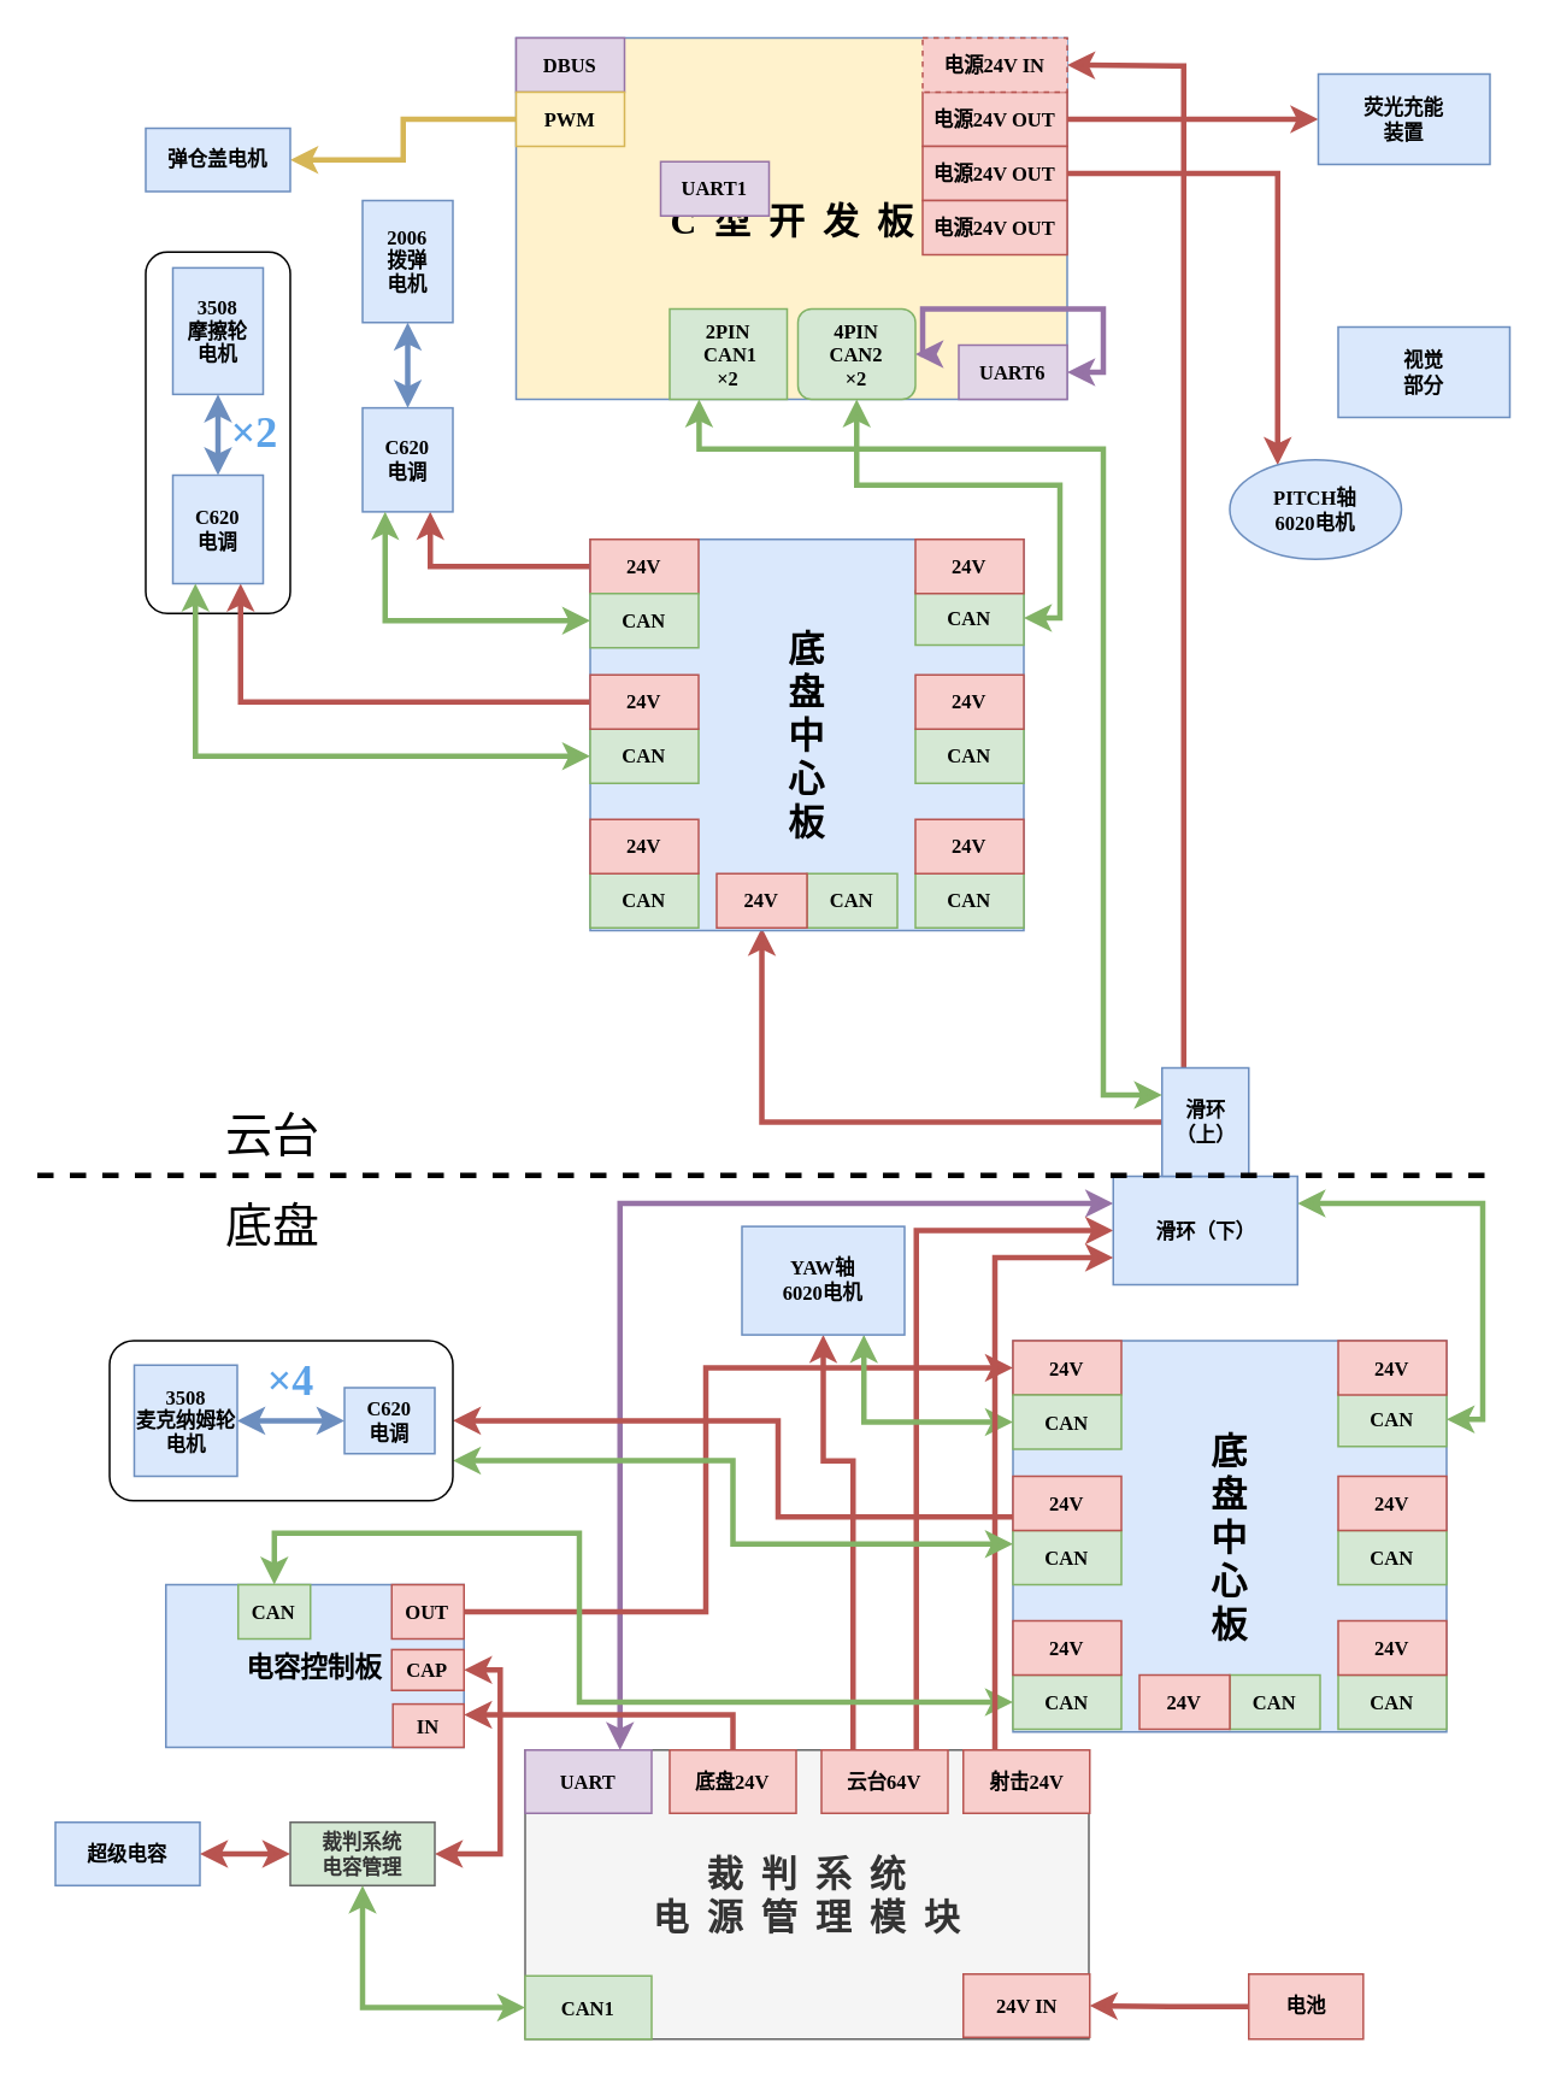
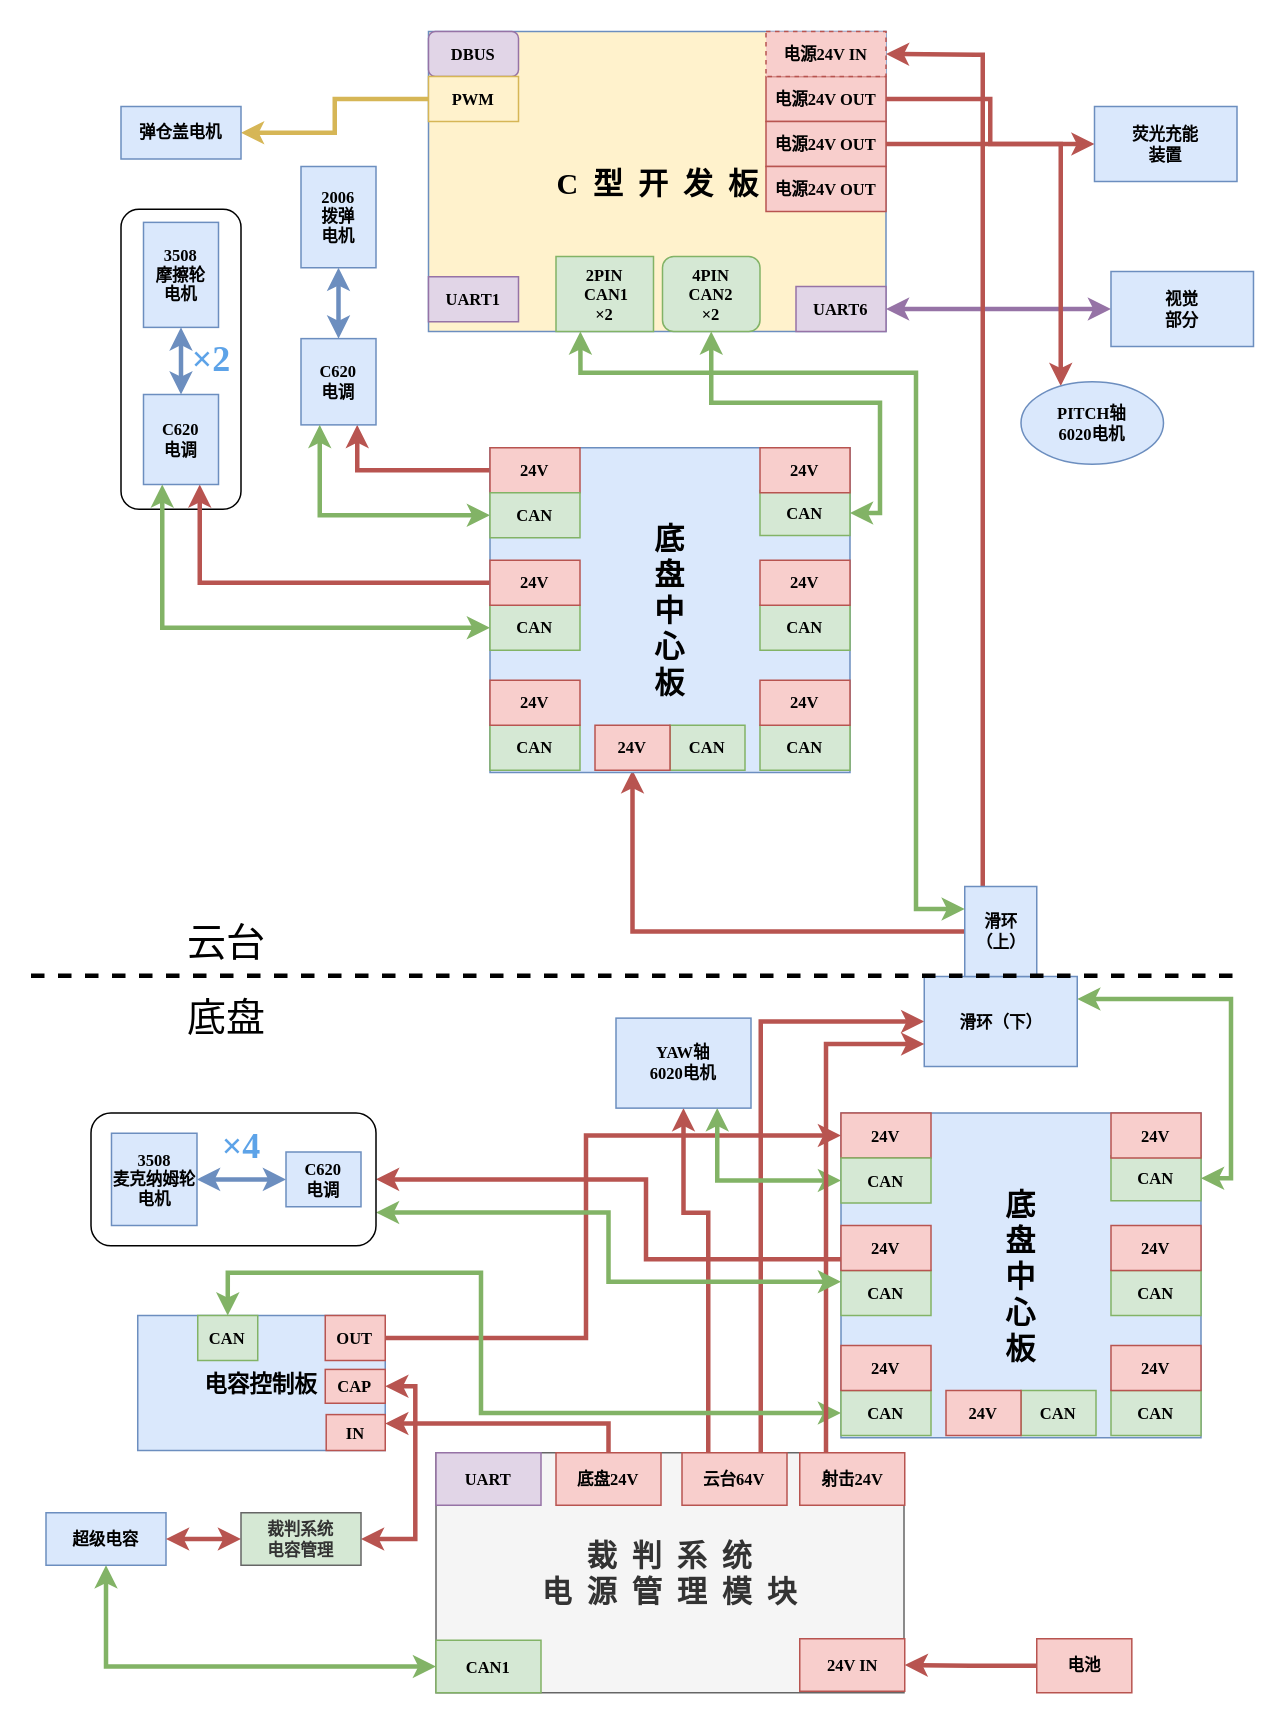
- <mxCell id="7" value="DBUS" style="whiteSpace=wrap;fontSize=11;fontStyle=1;fontFamily=Times New Roman;fillColor=#e1d5e7;html=1;strokeColor=#9673a6;" parent="1" vertex="1"><mxGeometry x="285" y="20.5" width="60" height="30" as="geometry" /></mxCell>
+ <mxCell id="7" value="DBUS" style="whiteSpace=wrap;fontSize=11;fontStyle=1;fontFamily=Times New Roman;fillColor=#e1d5e7;html=1;strokeColor=#9673a6;rounded=1;" parent="1" vertex="1"><mxGeometry x="285" y="20.5" width="60" height="30" as="geometry" /></mxCell>
- <mxCell id="36" value="荧光充能&lt;br&gt;装置" style="whiteSpace=wrap;fontSize=11;fontStyle=1;fontFamily=Times New Roman;strokeColor=#6c8ebf;html=1;fillColor=#dae8fc;" parent="1" vertex="1"><mxGeometry x="729" y="40.5" width="95" height="50" as="geometry" /></mxCell>
+ <mxCell id="36" value="荧光充能&lt;br&gt;装置" style="whiteSpace=wrap;fontSize=11;fontStyle=1;fontFamily=Times New Roman;strokeColor=#6c8ebf;html=1;fillColor=#dae8fc;" parent="1" vertex="1"><mxGeometry x="729" y="70.5" width="95" height="50" as="geometry" /></mxCell>
- <mxCell id="35" value="UART1" style="whiteSpace=wrap;fontSize=11;fontStyle=1;fontFamily=Times New Roman;fillColor=#e1d5e7;html=1;strokeColor=#9673a6;" parent="1" vertex="1"><mxGeometry x="365" y="89" width="60" height="30" as="geometry" /></mxCell>
+ <mxCell id="35" value="UART1" style="whiteSpace=wrap;fontSize=11;fontStyle=1;fontFamily=Times New Roman;fillColor=#e1d5e7;html=1;strokeColor=#9673a6;" parent="1" vertex="1"><mxGeometry x="285" y="184" width="60" height="30" as="geometry" /></mxCell>
- <mxCell id="11" style="edgeStyle=orthogonalEdgeStyle;rounded=0;orthogonalLoop=1;jettySize=auto;html=1;exitX=1;exitY=0.5;exitDx=0;exitDy=0;fillColor=#e1d5e7;strokeColor=#9673a6;strokeWidth=3;startArrow=classic;startFill=1;" edge="1" parent="1" source="12" target="44"><mxGeometry relative="1" as="geometry" /></mxCell>
+ <mxCell id="11" style="edgeStyle=orthogonalEdgeStyle;rounded=0;orthogonalLoop=1;jettySize=auto;html=1;exitX=1;exitY=0.5;exitDx=0;exitDy=0;entryX=0;entryY=0.5;entryDx=0;entryDy=0;fillColor=#e1d5e7;strokeColor=#9673a6;strokeWidth=3;startArrow=classic;startFill=1;" edge="1" parent="1" source="12" target="37"><mxGeometry relative="1" as="geometry" /></mxCell>
- <mxCell id="13" style="edgeStyle=orthogonalEdgeStyle;rounded=0;orthogonalLoop=1;jettySize=auto;html=1;exitX=0.75;exitY=0;exitDx=0;exitDy=0;entryX=0;entryY=0.25;entryDx=0;entryDy=0;fontFamily=Times New Roman;fontSize=20;fillColor=#e1d5e7;strokeColor=#9673a6;strokeWidth=3;startArrow=classic;startFill=1;" edge="1" parent="1" source="14" target="46"><mxGeometry relative="1" as="geometry"><Array as="points"><mxPoint x="343" y="666" /></Array></mxGeometry></mxCell>
- <mxCell id="107" style="edgeStyle=orthogonalEdgeStyle;rounded=0;orthogonalLoop=1;jettySize=auto;html=1;exitX=0;exitY=0.5;exitDx=0;exitDy=0;entryX=0.5;entryY=0;entryDx=0;entryDy=0;startArrow=classic;startFill=1;strokeWidth=3;fillColor=#d5e8d4;strokeColor=#82b366;" edge="1" parent="1" source="108" target="106"><mxGeometry relative="1" as="geometry" /></mxCell>
+ <mxCell id="107" style="edgeStyle=orthogonalEdgeStyle;rounded=0;orthogonalLoop=1;jettySize=auto;html=1;exitX=0;exitY=0.5;exitDx=0;exitDy=0;startArrow=classic;startFill=1;strokeWidth=3;fillColor=#d5e8d4;strokeColor=#82b366;" edge="1" parent="1" source="108" target="42"><mxGeometry relative="1" as="geometry" /></mxCell>
